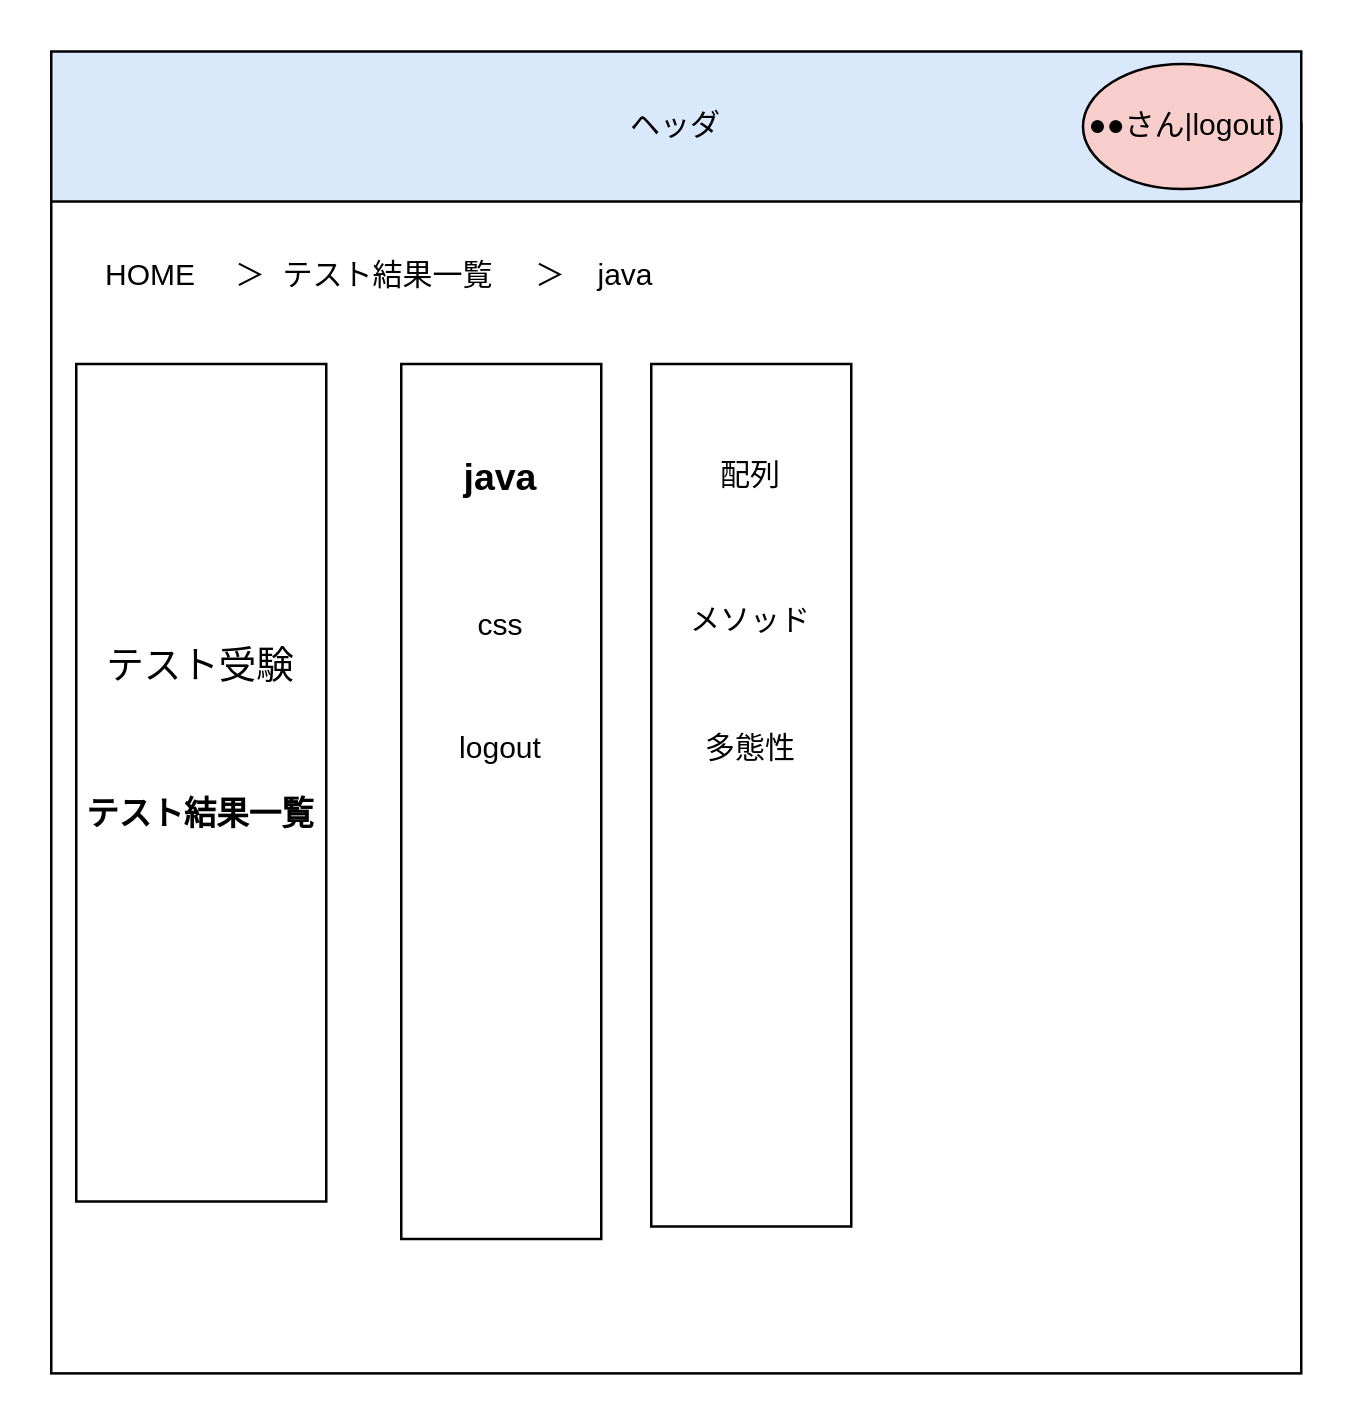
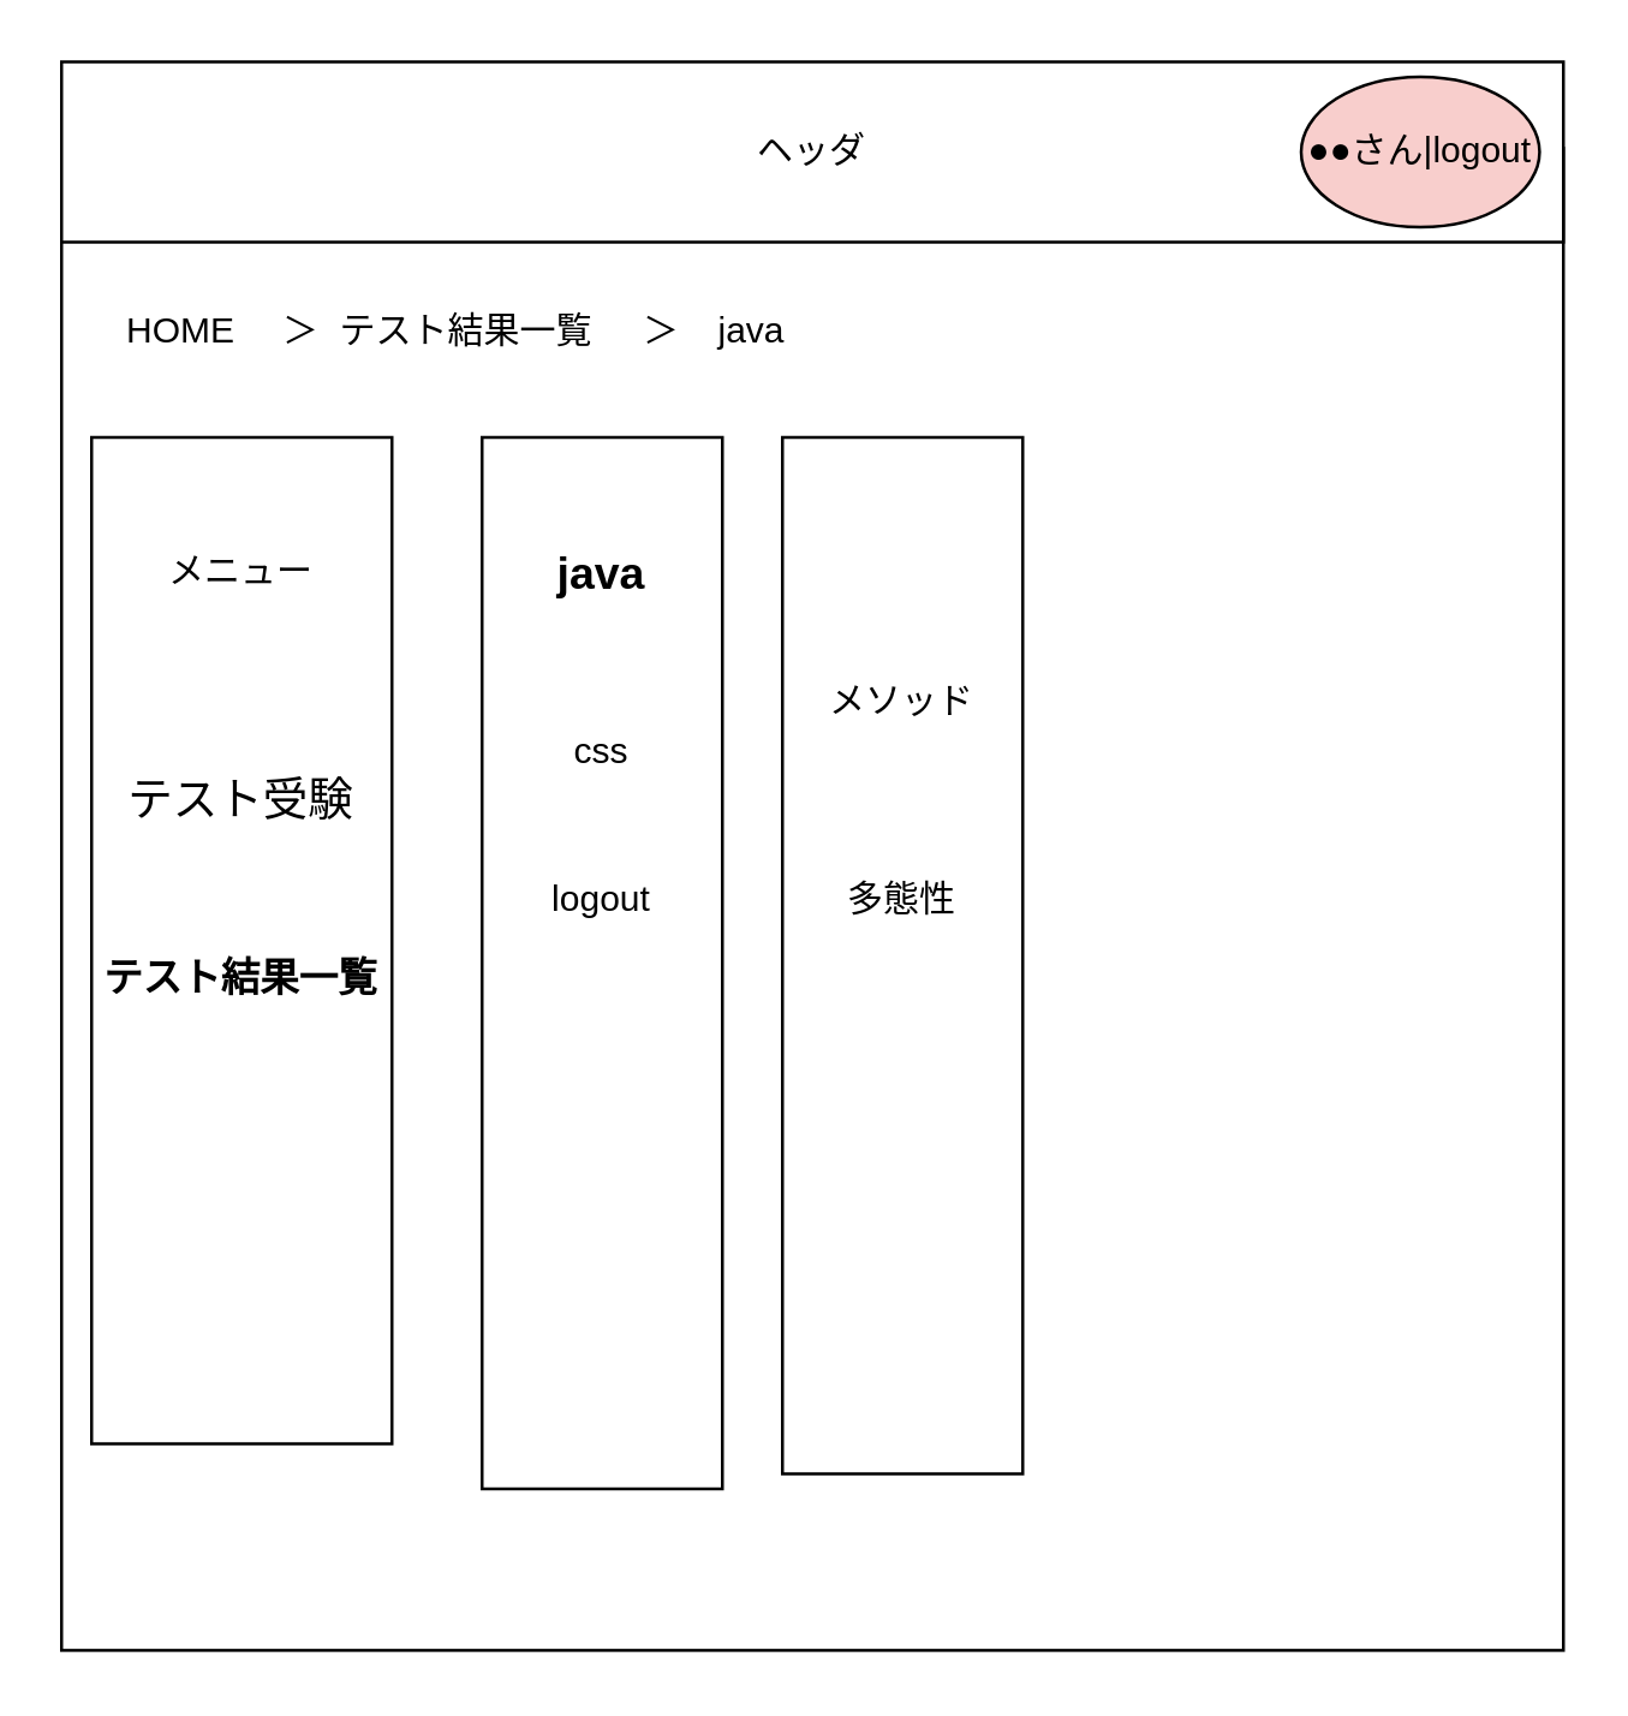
- <mxCell id="12" value="ヘッダ" style="rounded=0;whiteSpace=wrap;html=1;fillColor=#dae8fc;" parent="11" vertex="1"><mxGeometry width="500" height="60" as="geometry" /></mxCell>
+ <mxCell id="12" value="ヘッダ" style="rounded=0;whiteSpace=wrap;html=1;" parent="11" vertex="1"><mxGeometry width="500" height="60" as="geometry" /></mxCell>
+ <mxCell id="4" value="&lt;span style=&quot;font-size: 12px;&quot;&gt;&lt;font style=&quot;font-size: 12px;&quot;&gt;メニュー&lt;/font&gt;&lt;/span&gt;" style="text;html=1;strokeColor=none;fillColor=none;align=center;verticalAlign=middle;whiteSpace=wrap;rounded=0;fontStyle=0;fontSize=12;" parent="1" vertex="1"><mxGeometry x="40" y="160" width="80" height="60" as="geometry" /></mxCell>
- <mxCell id="21" value="&lt;font style=&quot;vertical-align: inherit&quot;&gt;&lt;font style=&quot;vertical-align: inherit&quot;&gt;配列&lt;/font&gt;&lt;/font&gt;" style="text;html=1;strokeColor=none;fillColor=none;align=center;verticalAlign=middle;whiteSpace=wrap;rounded=0;" vertex="1" parent="1"><mxGeometry x="270" y="177.5" width="60" height="25" as="geometry" /></mxCell>
- <mxCell id="22" value="&lt;font style=&quot;vertical-align: inherit&quot;&gt;&lt;font style=&quot;vertical-align: inherit&quot;&gt;&lt;font style=&quot;vertical-align: inherit&quot;&gt;&lt;font style=&quot;vertical-align: inherit&quot;&gt;&lt;font style=&quot;vertical-align: inherit&quot;&gt;&lt;font style=&quot;vertical-align: inherit&quot;&gt;メソッド&lt;/font&gt;&lt;/font&gt;&lt;/font&gt;&lt;/font&gt;&lt;/font&gt;&lt;/font&gt;" style="text;html=1;strokeColor=none;fillColor=none;align=center;verticalAlign=middle;whiteSpace=wrap;rounded=0;" vertex="1" parent="1"><mxGeometry x="270" y="235" width="60" height="25" as="geometry" /></mxCell>
+ <mxCell id="22" value="&lt;font style=&quot;vertical-align: inherit&quot;&gt;&lt;font style=&quot;vertical-align: inherit&quot;&gt;&lt;font style=&quot;vertical-align: inherit&quot;&gt;&lt;font style=&quot;vertical-align: inherit&quot;&gt;&lt;font style=&quot;vertical-align: inherit&quot;&gt;&lt;font style=&quot;vertical-align: inherit&quot;&gt;メソッド&lt;/font&gt;&lt;/font&gt;&lt;/font&gt;&lt;/font&gt;&lt;/font&gt;&lt;/font&gt;" style="text;html=1;strokeColor=none;fillColor=none;align=center;verticalAlign=middle;whiteSpace=wrap;rounded=0;" vertex="1" parent="1"><mxGeometry x="270" y="220" width="60" height="25" as="geometry" /></mxCell>
